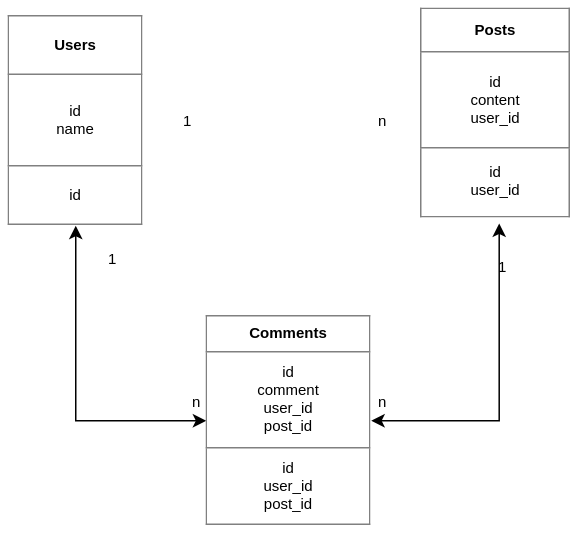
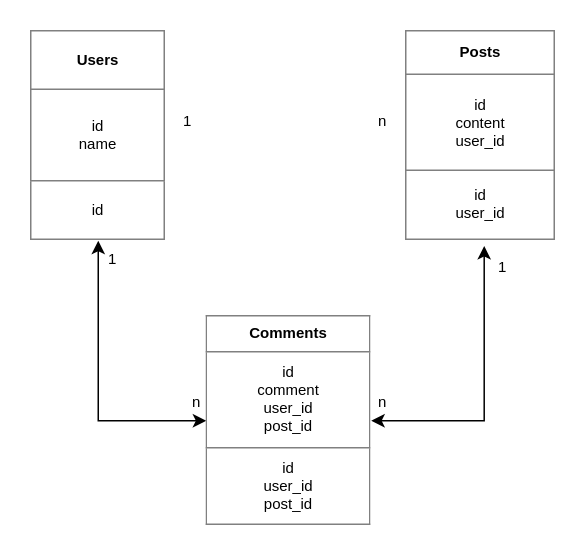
- <mxCell id="3" value="&lt;table border=&quot;1&quot; width=&quot;100%&quot; cellpadding=&quot;4&quot; style=&quot;width: 100% ; height: 100% ; border-collapse: collapse&quot;&gt;&lt;tbody&gt;&lt;tr&gt;&lt;th align=&quot;center&quot;&gt;Posts&lt;/th&gt;&lt;/tr&gt;&lt;tr&gt;&lt;td align=&quot;center&quot;&gt;id&lt;br&gt;content&lt;br&gt;user_id&lt;/td&gt;&lt;/tr&gt;&lt;tr&gt;&lt;td align=&quot;center&quot;&gt;id&lt;br&gt;user_id&lt;/td&gt;&lt;/tr&gt;&lt;/tbody&gt;&lt;/table&gt;" style="text;html=1;strokeColor=none;fillColor=none;overflow=fill;fontSize=10;" vertex="1" parent="1"><mxGeometry x="280" y="5" width="100" height="140" as="geometry" /></mxCell>
+ <mxCell id="3" value="&lt;table border=&quot;1&quot; width=&quot;100%&quot; cellpadding=&quot;4&quot; style=&quot;width: 100% ; height: 100% ; border-collapse: collapse&quot;&gt;&lt;tbody&gt;&lt;tr&gt;&lt;th align=&quot;center&quot;&gt;Posts&lt;/th&gt;&lt;/tr&gt;&lt;tr&gt;&lt;td align=&quot;center&quot;&gt;id&lt;br&gt;content&lt;br&gt;user_id&lt;/td&gt;&lt;/tr&gt;&lt;tr&gt;&lt;td align=&quot;center&quot;&gt;id&lt;br&gt;user_id&lt;/td&gt;&lt;/tr&gt;&lt;/tbody&gt;&lt;/table&gt;" style="text;html=1;strokeColor=none;fillColor=none;overflow=fill;fontSize=10;" vertex="1" parent="1"><mxGeometry x="270" y="20" width="100" height="140" as="geometry" /></mxCell>
- <mxCell id="2" value="&lt;table border=&quot;1&quot; width=&quot;100%&quot; cellpadding=&quot;4&quot; style=&quot;width: 100% ; height: 100% ; border-collapse: collapse&quot;&gt;&lt;tbody&gt;&lt;tr&gt;&lt;th align=&quot;center&quot;&gt;Users&lt;/th&gt;&lt;/tr&gt;&lt;tr&gt;&lt;td align=&quot;center&quot;&gt;id&lt;br&gt;name&lt;br&gt;&lt;/td&gt;&lt;/tr&gt;&lt;tr&gt;&lt;td align=&quot;center&quot;&gt;id&lt;/td&gt;&lt;/tr&gt;&lt;/tbody&gt;&lt;/table&gt;" style="text;html=1;strokeColor=none;fillColor=none;overflow=fill;fontSize=10;" vertex="1" parent="1"><mxGeometry x="5" y="10" width="90" height="140" as="geometry" /></mxCell>
+ <mxCell id="2" value="&lt;table border=&quot;1&quot; width=&quot;100%&quot; cellpadding=&quot;4&quot; style=&quot;width: 100% ; height: 100% ; border-collapse: collapse&quot;&gt;&lt;tbody&gt;&lt;tr&gt;&lt;th align=&quot;center&quot;&gt;Users&lt;/th&gt;&lt;/tr&gt;&lt;tr&gt;&lt;td align=&quot;center&quot;&gt;id&lt;br&gt;name&lt;br&gt;&lt;/td&gt;&lt;/tr&gt;&lt;tr&gt;&lt;td align=&quot;center&quot;&gt;id&lt;/td&gt;&lt;/tr&gt;&lt;/tbody&gt;&lt;/table&gt;" style="text;html=1;strokeColor=none;fillColor=none;overflow=fill;fontSize=10;" vertex="1" parent="1"><mxGeometry x="20" y="20" width="90" height="140" as="geometry" /></mxCell>
